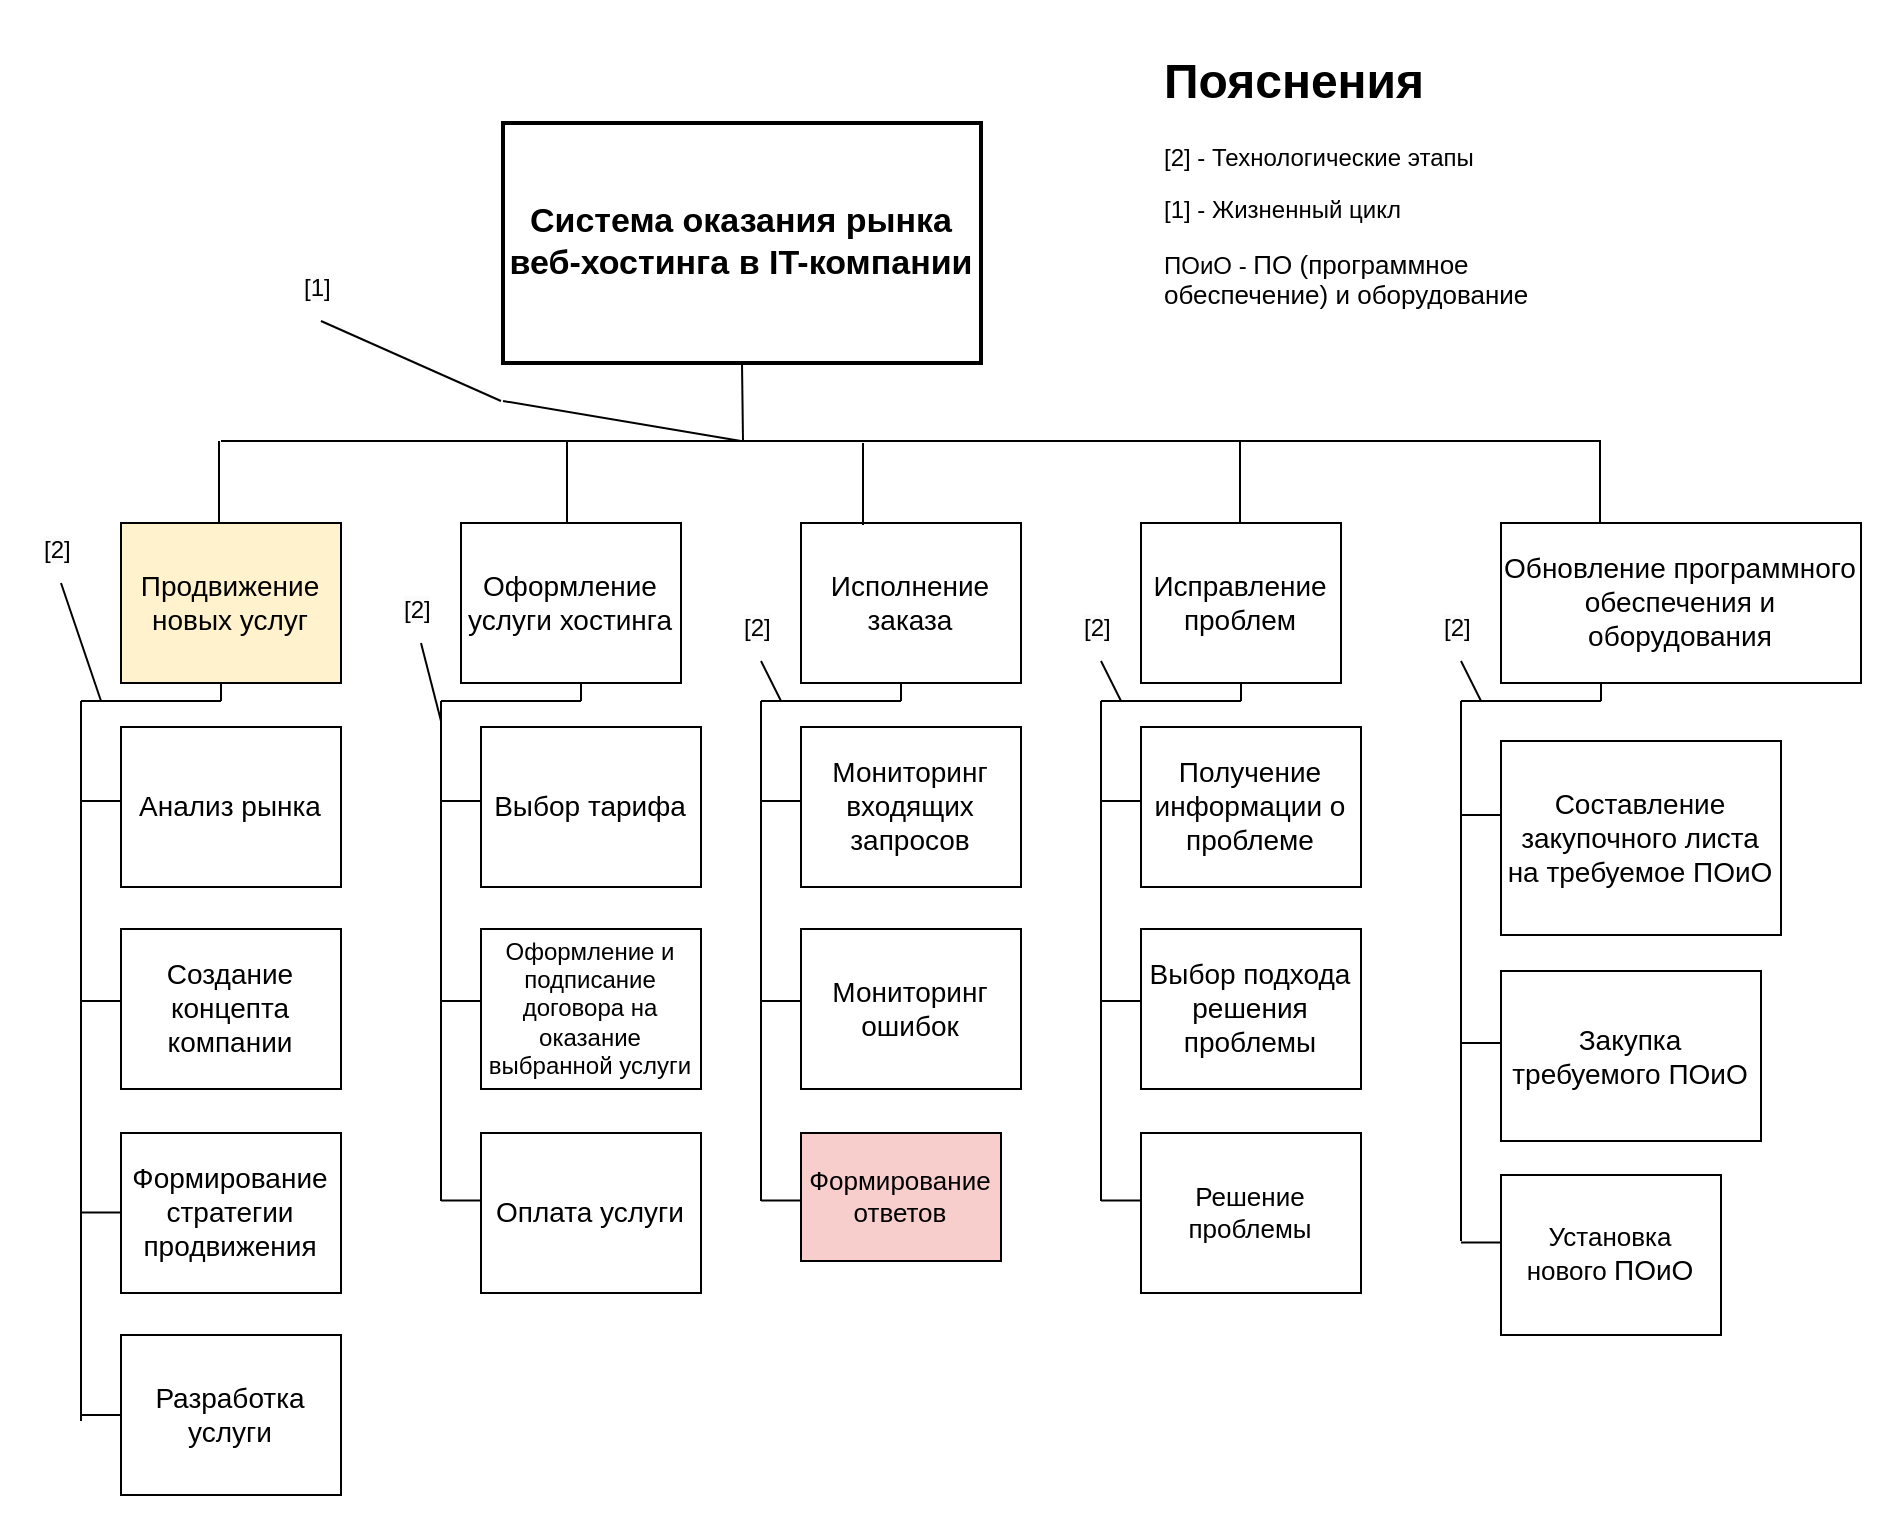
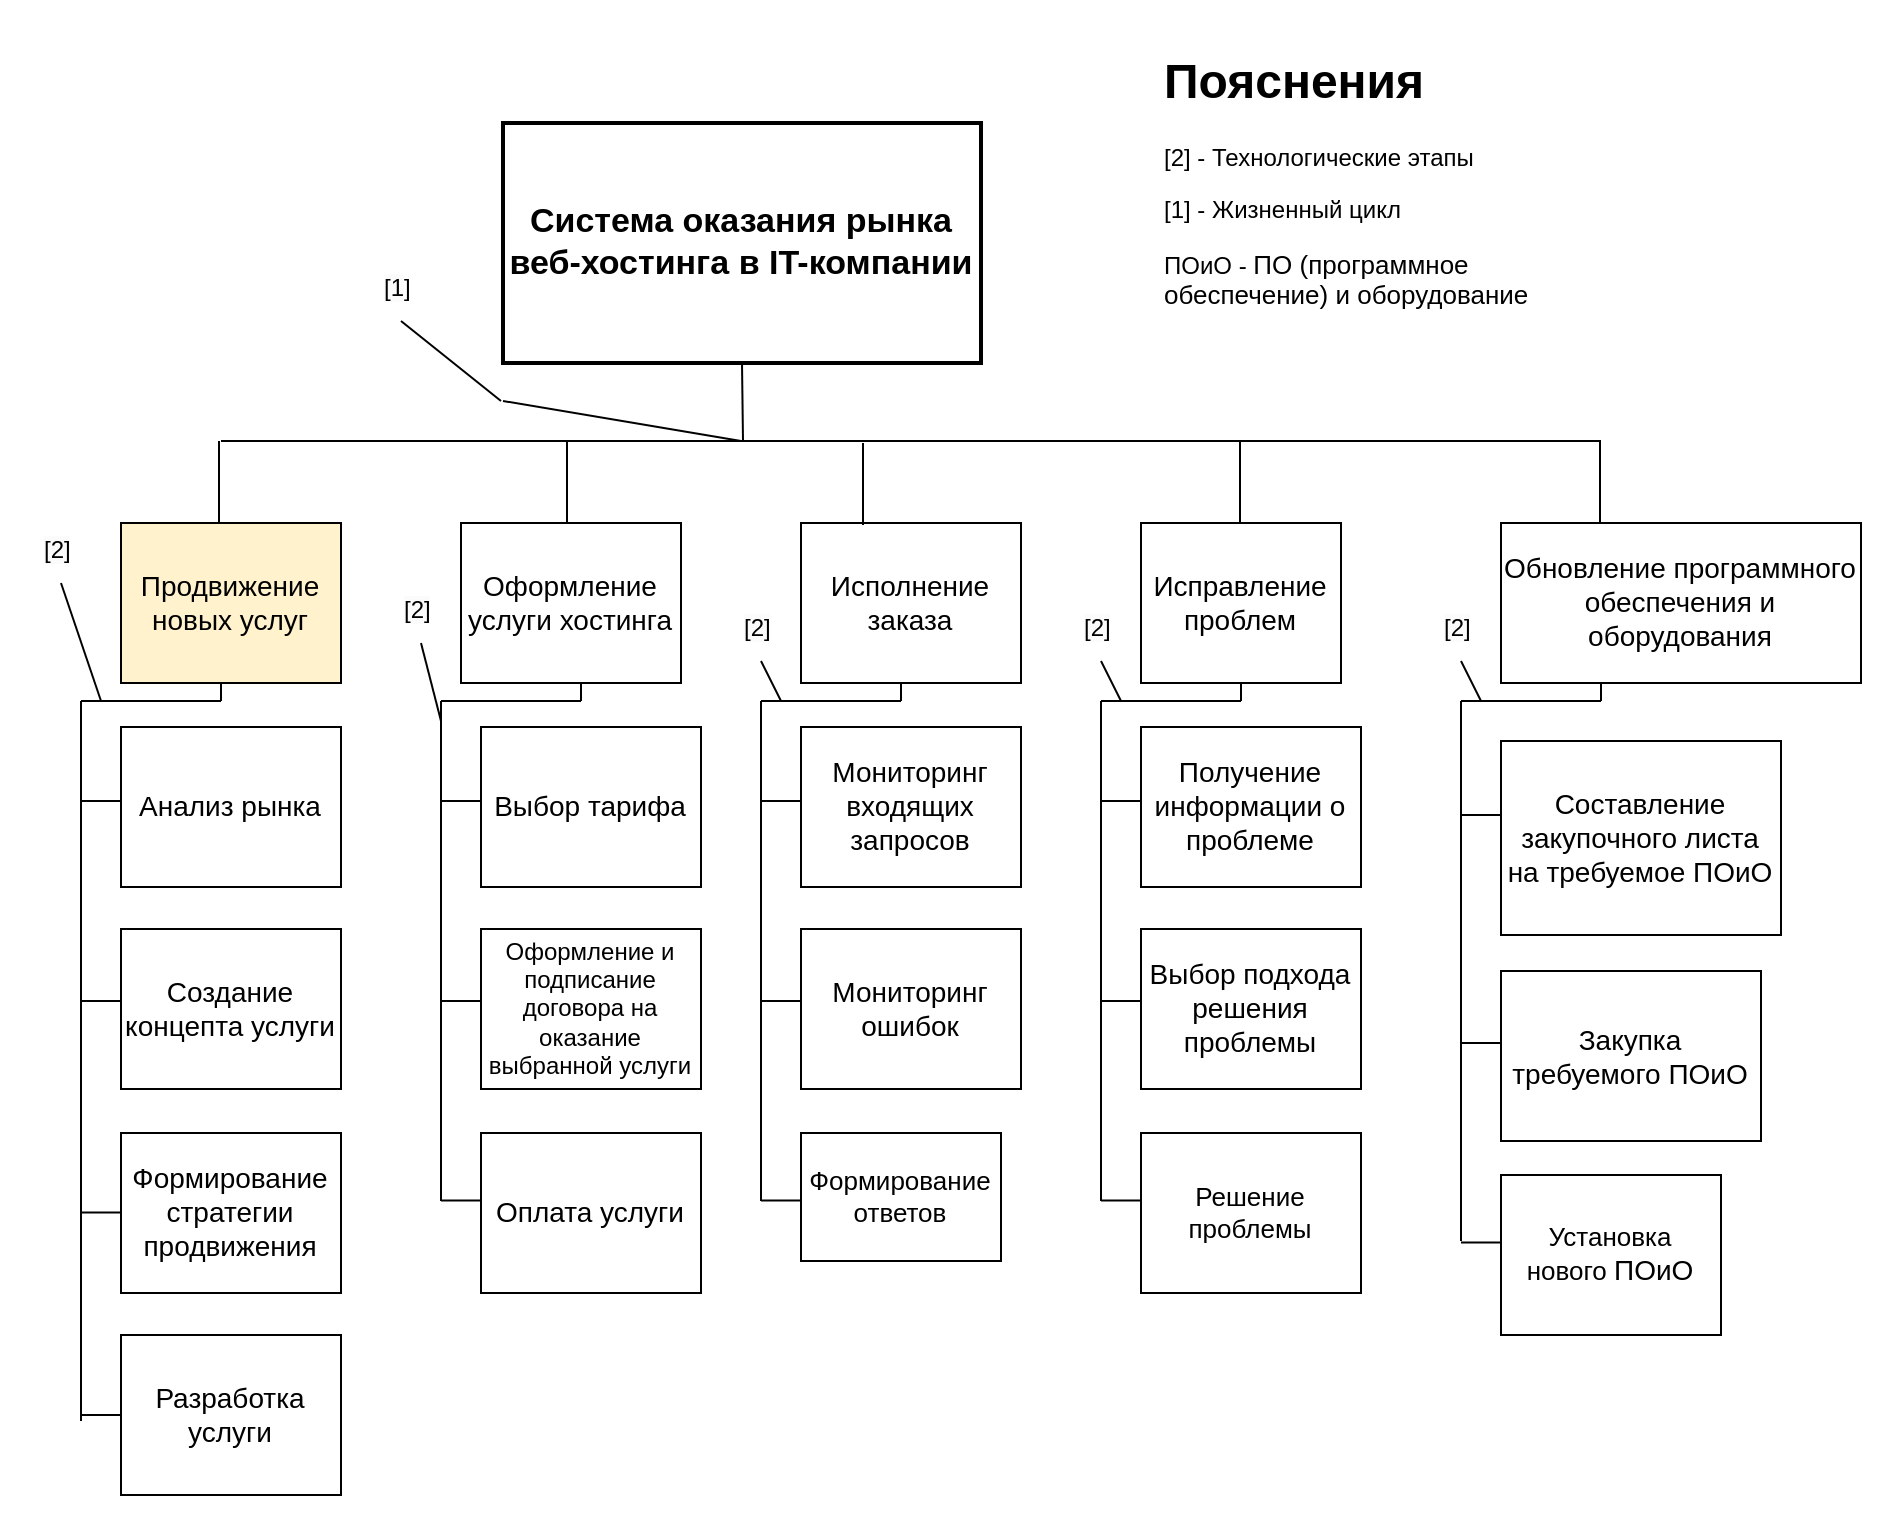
- <mxCell id="61" value="&lt;span style=&quot;color: rgb(0, 0, 0); font-family: Helvetica; font-size: 12px; font-style: normal; font-variant-ligatures: normal; font-variant-caps: normal; font-weight: 400; letter-spacing: normal; orphans: 2; text-align: center; text-indent: 0px; text-transform: none; widows: 2; word-spacing: 0px; -webkit-text-stroke-width: 0px; white-space: nowrap; background-color: rgb(251, 251, 251); text-decoration-thickness: initial; text-decoration-style: initial; text-decoration-color: initial; display: inline !important; float: none;&quot;&gt;[1&lt;/span&gt;&lt;span style=&quot;text-align: center; text-wrap-mode: nowrap;&quot;&gt;]&lt;/span&gt;" style="text;whiteSpace=wrap;html=1;" parent="1" vertex="1"><mxGeometry x="150" y="130" width="20" height="30" as="geometry" /></mxCell>
+ <mxCell id="61" value="&lt;span style=&quot;color: rgb(0, 0, 0); font-family: Helvetica; font-size: 12px; font-style: normal; font-variant-ligatures: normal; font-variant-caps: normal; font-weight: 400; letter-spacing: normal; orphans: 2; text-align: center; text-indent: 0px; text-transform: none; widows: 2; word-spacing: 0px; -webkit-text-stroke-width: 0px; white-space: nowrap; background-color: rgb(251, 251, 251); text-decoration-thickness: initial; text-decoration-style: initial; text-decoration-color: initial; display: inline !important; float: none;&quot;&gt;[1&lt;/span&gt;&lt;span style=&quot;text-align: center; text-wrap-mode: nowrap;&quot;&gt;]&lt;/span&gt;" style="text;whiteSpace=wrap;html=1;" parent="1" vertex="1"><mxGeometry x="190" y="130" width="20" height="30" as="geometry" /></mxCell>
- <mxCell id="16" value="&lt;span style=&quot;font-size: 14px;&quot;&gt;Создание концепта компании&lt;/span&gt;" style="rounded=0;whiteSpace=wrap;html=1;" parent="1" vertex="1"><mxGeometry x="60" y="464" width="110" height="80" as="geometry" /></mxCell>
+ <mxCell id="16" value="&lt;span style=&quot;font-size: 14px;&quot;&gt;Создание концепта услуги&lt;/span&gt;" style="rounded=0;whiteSpace=wrap;html=1;" parent="1" vertex="1"><mxGeometry x="60" y="464" width="110" height="80" as="geometry" /></mxCell>
- <mxCell id="40" value="&lt;span style=&quot;font-size: 13px;&quot;&gt;Формирование ответов&lt;/span&gt;" style="rounded=0;whiteSpace=wrap;html=1;fillColor=#f8cecc;" parent="1" vertex="1"><mxGeometry x="400" y="566" width="100" height="64" as="geometry" /></mxCell>
+ <mxCell id="40" value="&lt;span style=&quot;font-size: 13px;&quot;&gt;Формирование ответов&lt;/span&gt;" style="rounded=0;whiteSpace=wrap;html=1;" parent="1" vertex="1"><mxGeometry x="400" y="566" width="100" height="64" as="geometry" /></mxCell>
